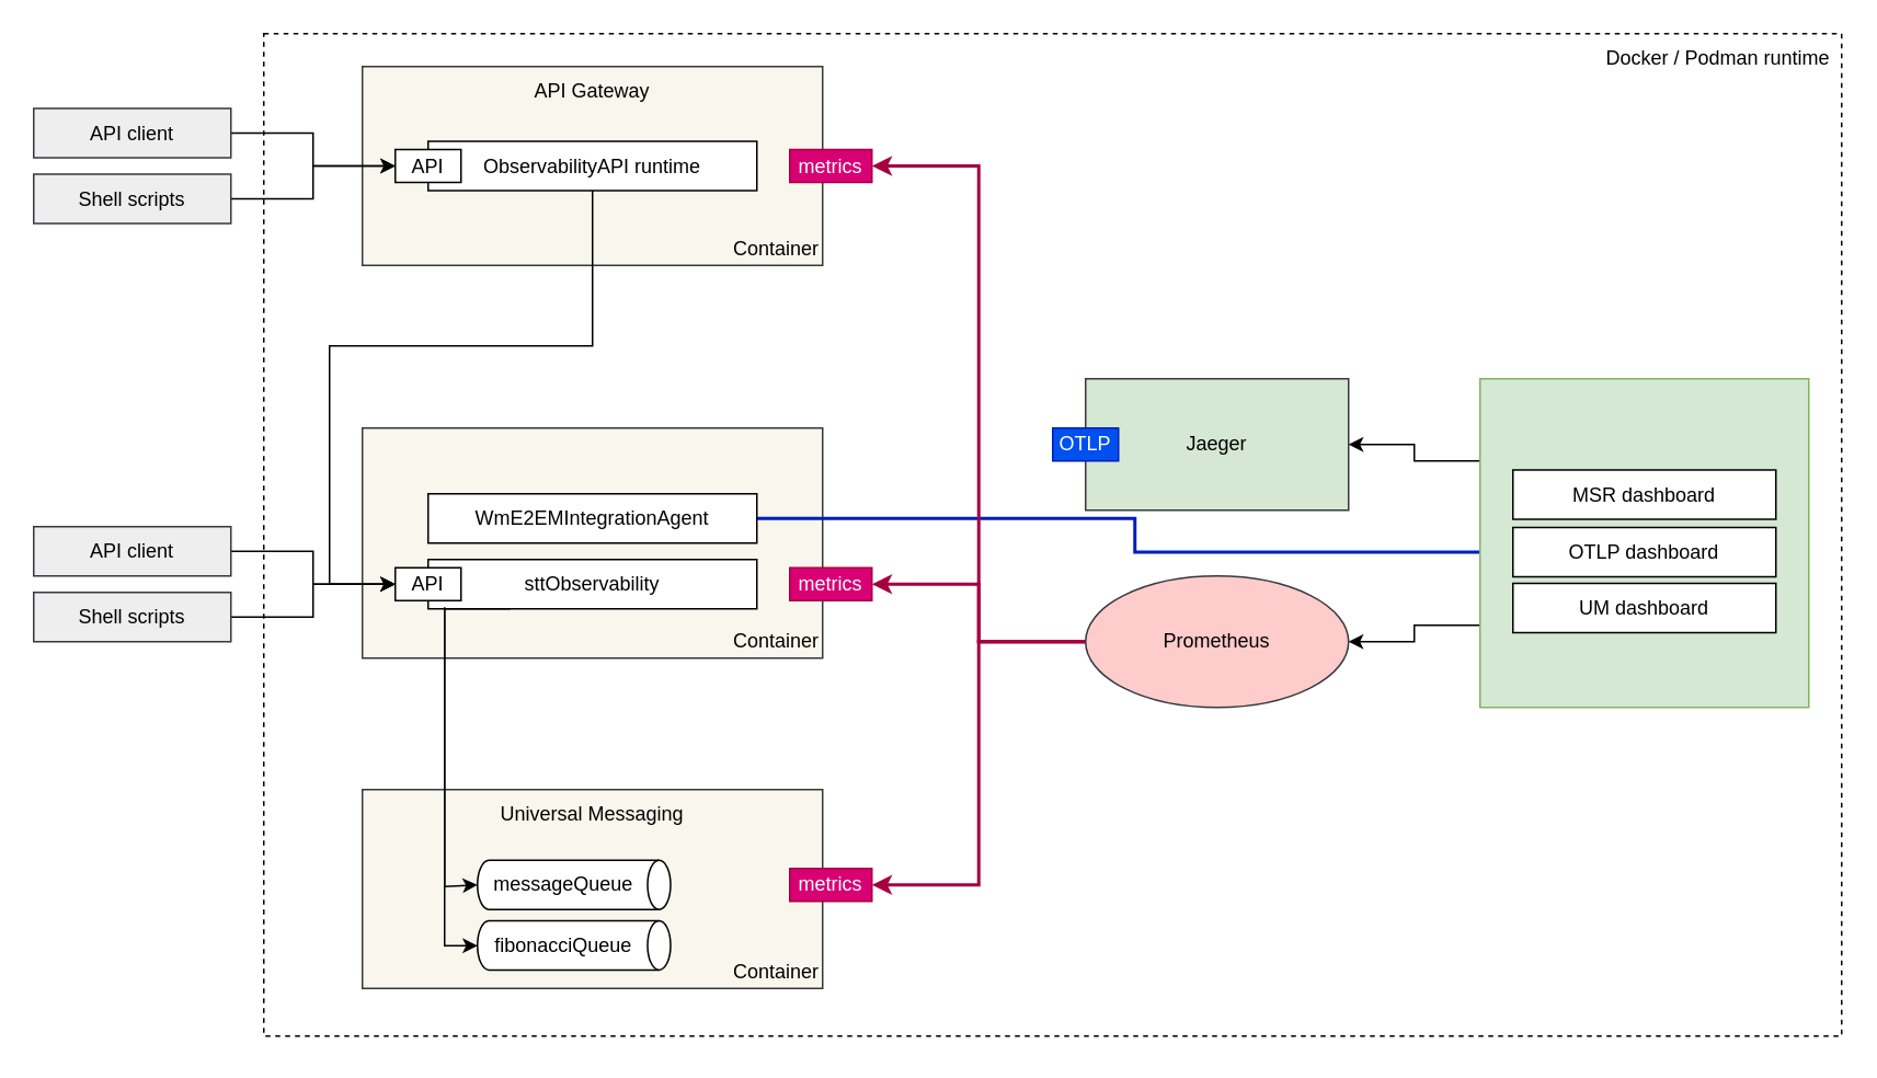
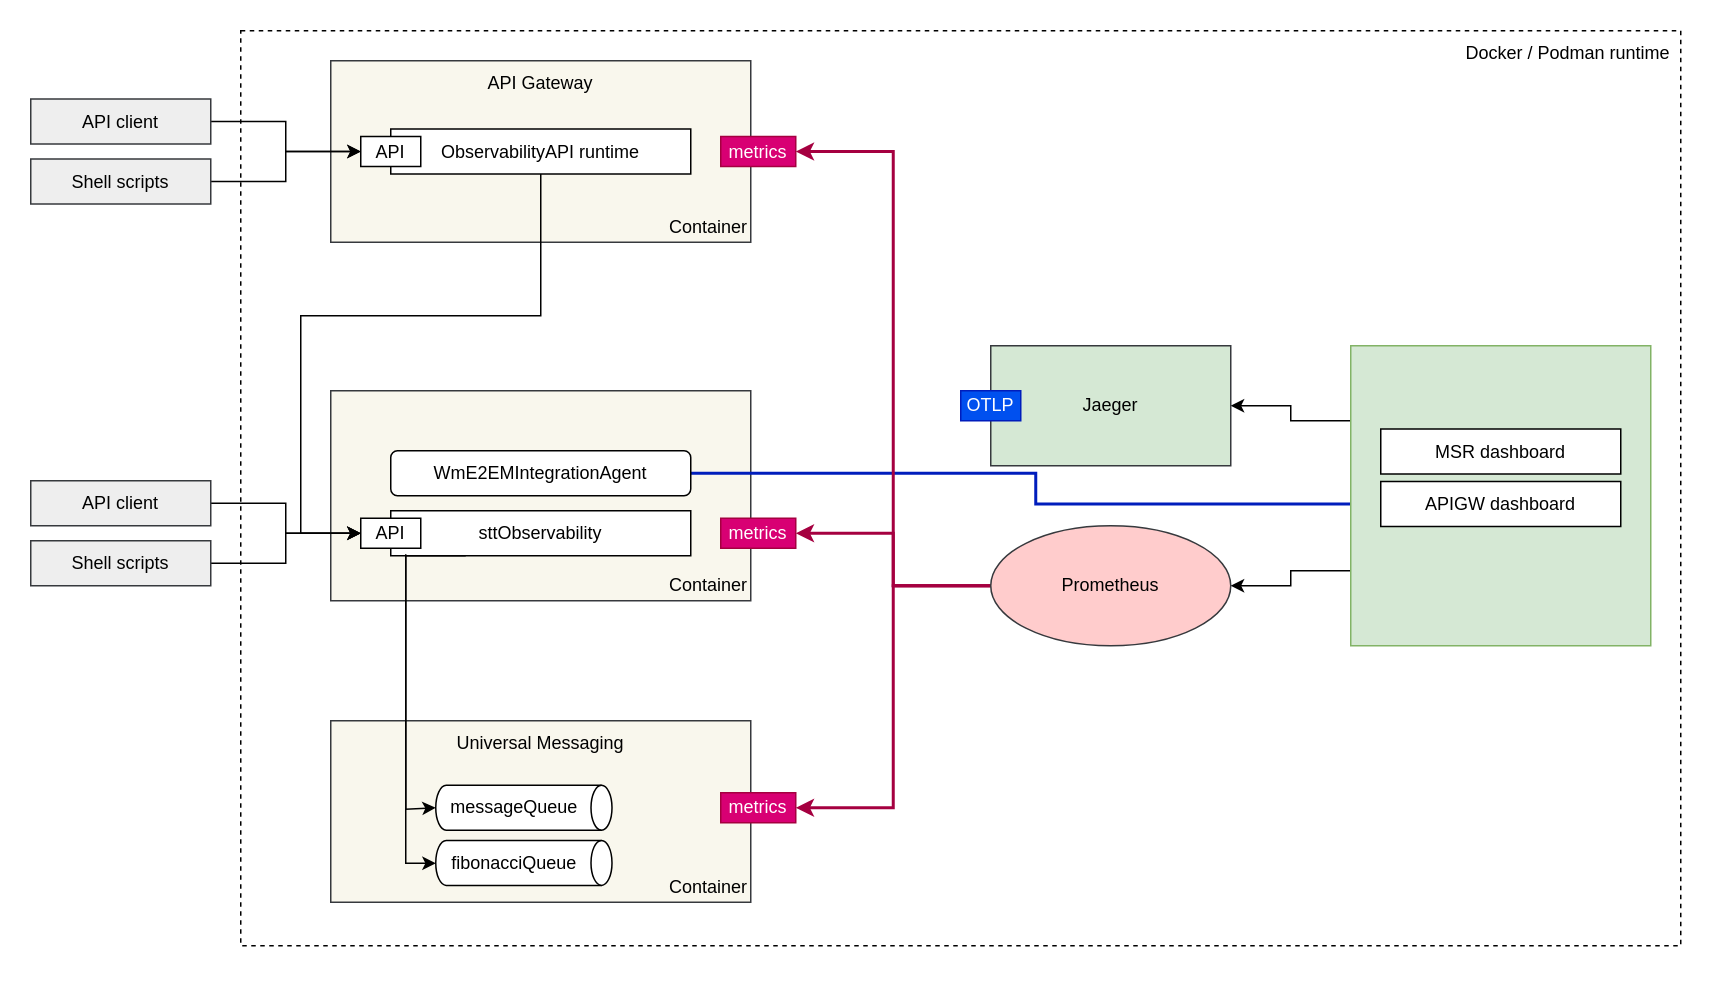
- <mxCell id="6" value="WmE2EMIntegrationAgent" style="rounded=0;whiteSpace=wrap;html=1;" vertex="1" parent="1"><mxGeometry x="260" y="300" width="200" height="30" as="geometry" /></mxCell>
+ <mxCell id="6" value="WmE2EMIntegrationAgent" style="whiteSpace=wrap;html=1;rounded=1;" vertex="1" parent="1"><mxGeometry x="260" y="300" width="200" height="30" as="geometry" /></mxCell>
- <mxCell id="47" value="OTLP dashboard" style="rounded=0;whiteSpace=wrap;html=1;" vertex="1" parent="1"><mxGeometry x="920" y="320.5" width="160" height="30" as="geometry" /></mxCell>
+ <mxCell id="47" value="APIGW dashboard" style="rounded=0;whiteSpace=wrap;html=1;" vertex="1" parent="1"><mxGeometry x="920" y="320.5" width="160" height="30" as="geometry" /></mxCell>
- <mxCell id="48" value="UM dashboard" style="rounded=0;whiteSpace=wrap;html=1;" vertex="1" parent="1"><mxGeometry x="920" y="354.5" width="160" height="30" as="geometry" /></mxCell>
